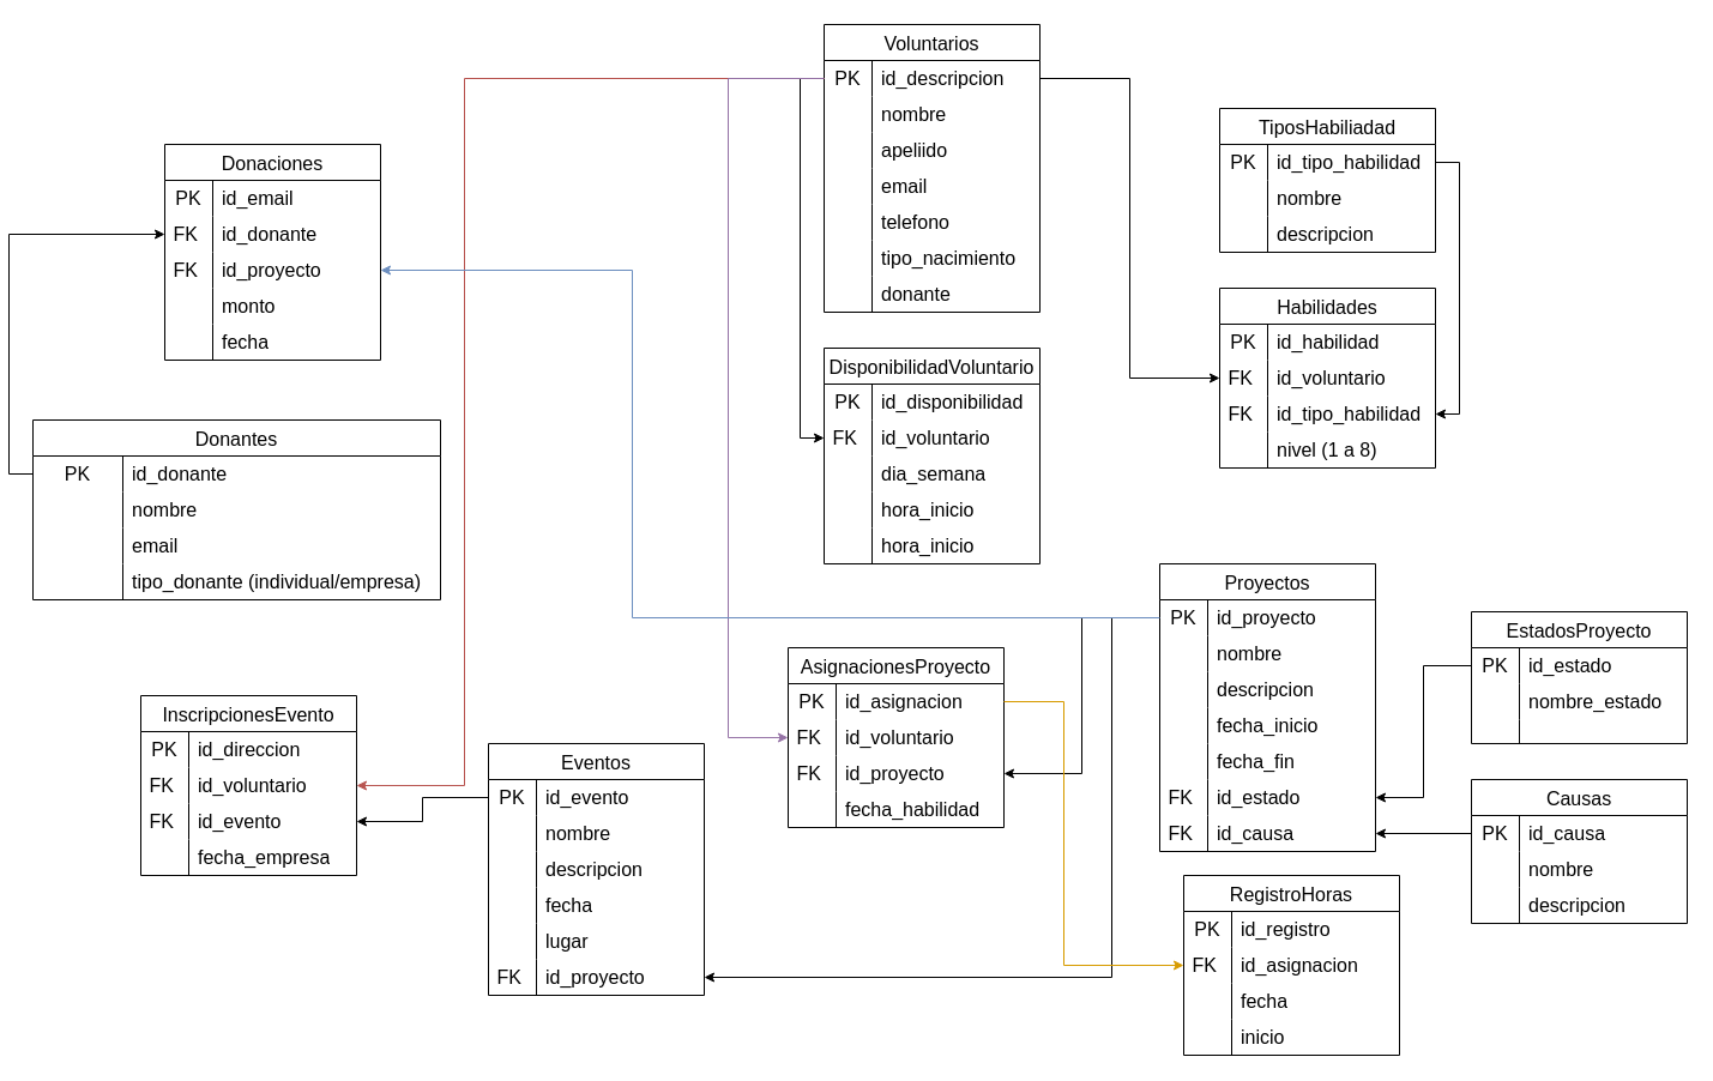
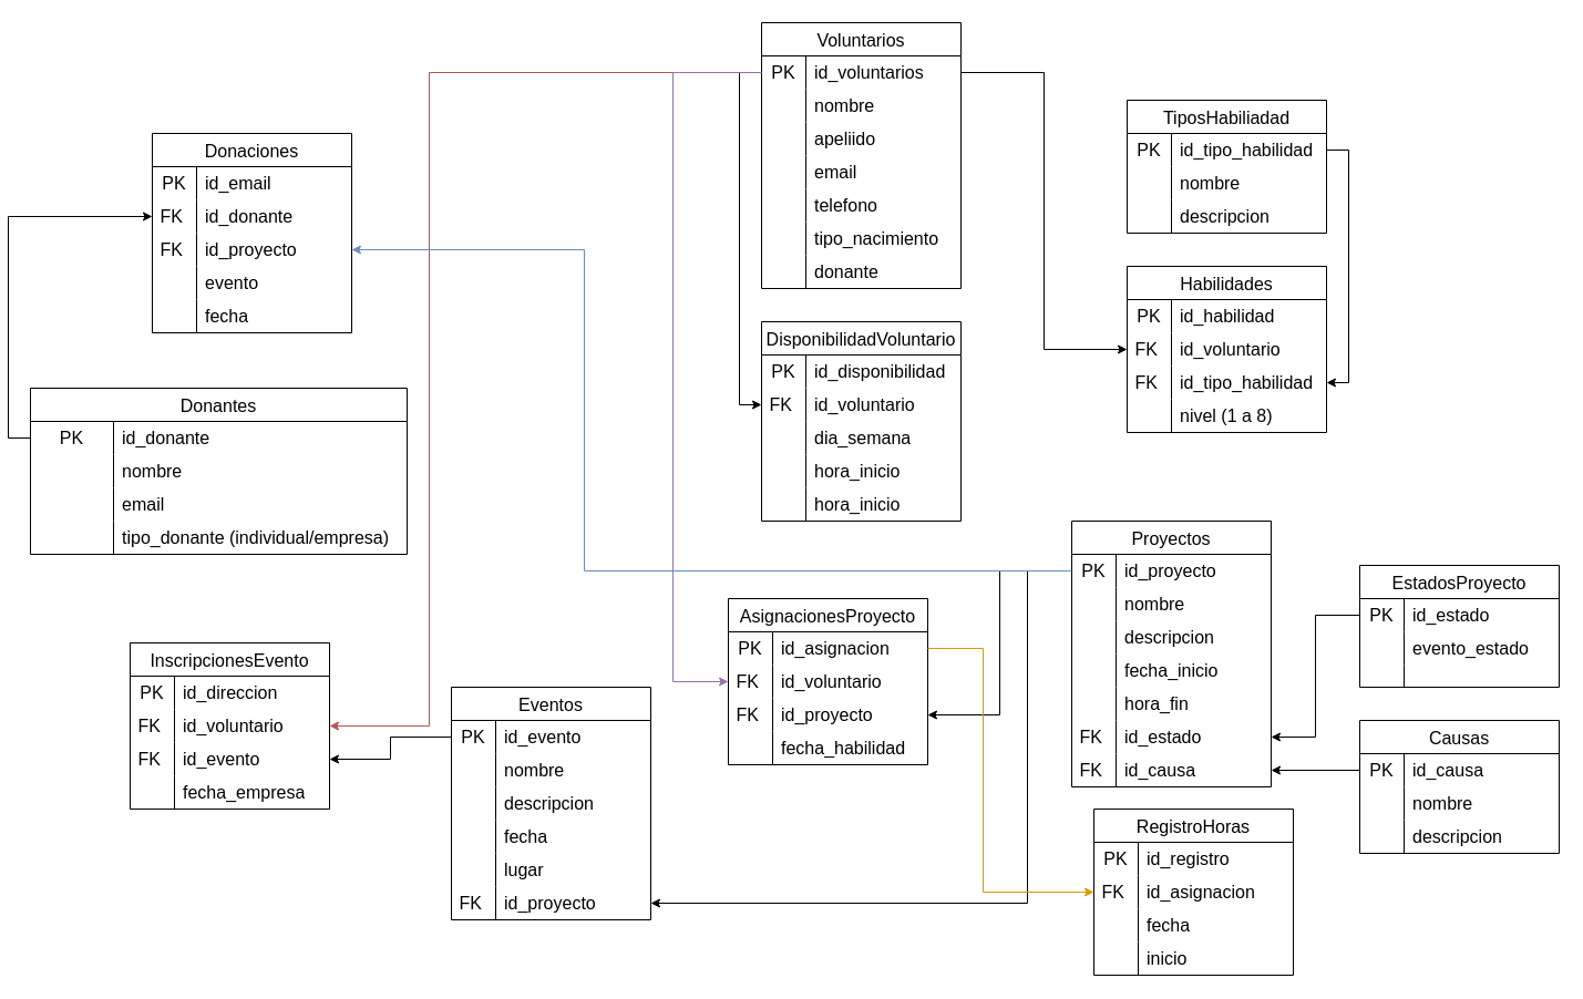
- <mxCell id="5" value="&lt;span style=&quot;text-align: center;&quot;&gt;id_descripcion&lt;/span&gt;" style="shape=partialRectangle;html=1;whiteSpace=wrap;connectable=0;fillColor=none;top=0;left=0;bottom=0;right=0;align=left;spacingLeft=6;overflow=hidden;strokeColor=inherit;fontSize=16;" parent="3" vertex="1"><mxGeometry x="40" width="140" height="30" as="geometry"><mxRectangle width="140" height="30" as="alternateBounds" /></mxGeometry></mxCell>
+ <mxCell id="5" value="&lt;span style=&quot;text-align: center;&quot;&gt;id_voluntarios&lt;/span&gt;" style="shape=partialRectangle;html=1;whiteSpace=wrap;connectable=0;fillColor=none;top=0;left=0;bottom=0;right=0;align=left;spacingLeft=6;overflow=hidden;strokeColor=inherit;fontSize=16;" parent="3" vertex="1"><mxGeometry x="40" width="140" height="30" as="geometry"><mxRectangle width="140" height="30" as="alternateBounds" /></mxGeometry></mxCell>
- <mxCell id="194" value="monto" style="shape=partialRectangle;html=1;whiteSpace=wrap;connectable=0;fillColor=none;top=0;left=0;bottom=0;right=0;align=left;spacingLeft=6;overflow=hidden;strokeColor=inherit;fontSize=16;" parent="192" vertex="1"><mxGeometry x="40" width="140" height="30" as="geometry"><mxRectangle width="140" height="30" as="alternateBounds" /></mxGeometry></mxCell>
+ <mxCell id="194" value="evento" style="shape=partialRectangle;html=1;whiteSpace=wrap;connectable=0;fillColor=none;top=0;left=0;bottom=0;right=0;align=left;spacingLeft=6;overflow=hidden;strokeColor=inherit;fontSize=16;" parent="192" vertex="1"><mxGeometry x="40" width="140" height="30" as="geometry"><mxRectangle width="140" height="30" as="alternateBounds" /></mxGeometry></mxCell>
- <mxCell id="94" value="nombre_estado" style="shape=partialRectangle;html=1;whiteSpace=wrap;connectable=0;fillColor=none;top=0;left=0;bottom=0;right=0;align=left;spacingLeft=6;overflow=hidden;strokeColor=inherit;fontSize=16;" parent="92" vertex="1"><mxGeometry x="40" width="140" height="30" as="geometry"><mxRectangle width="140" height="30" as="alternateBounds" /></mxGeometry></mxCell>
+ <mxCell id="94" value="evento_estado" style="shape=partialRectangle;html=1;whiteSpace=wrap;connectable=0;fillColor=none;top=0;left=0;bottom=0;right=0;align=left;spacingLeft=6;overflow=hidden;strokeColor=inherit;fontSize=16;" parent="92" vertex="1"><mxGeometry x="40" width="140" height="30" as="geometry"><mxRectangle width="140" height="30" as="alternateBounds" /></mxGeometry></mxCell>
- <mxCell id="80" value="fecha_fin" style="shape=partialRectangle;html=1;whiteSpace=wrap;connectable=0;fillColor=none;top=0;left=0;bottom=0;right=0;align=left;spacingLeft=6;overflow=hidden;strokeColor=inherit;fontSize=16;" parent="78" vertex="1"><mxGeometry x="40" width="140" height="30" as="geometry"><mxRectangle width="140" height="30" as="alternateBounds" /></mxGeometry></mxCell>
+ <mxCell id="80" value="hora_fin" style="shape=partialRectangle;html=1;whiteSpace=wrap;connectable=0;fillColor=none;top=0;left=0;bottom=0;right=0;align=left;spacingLeft=6;overflow=hidden;strokeColor=inherit;fontSize=16;" parent="78" vertex="1"><mxGeometry x="40" width="140" height="30" as="geometry"><mxRectangle width="140" height="30" as="alternateBounds" /></mxGeometry></mxCell>
